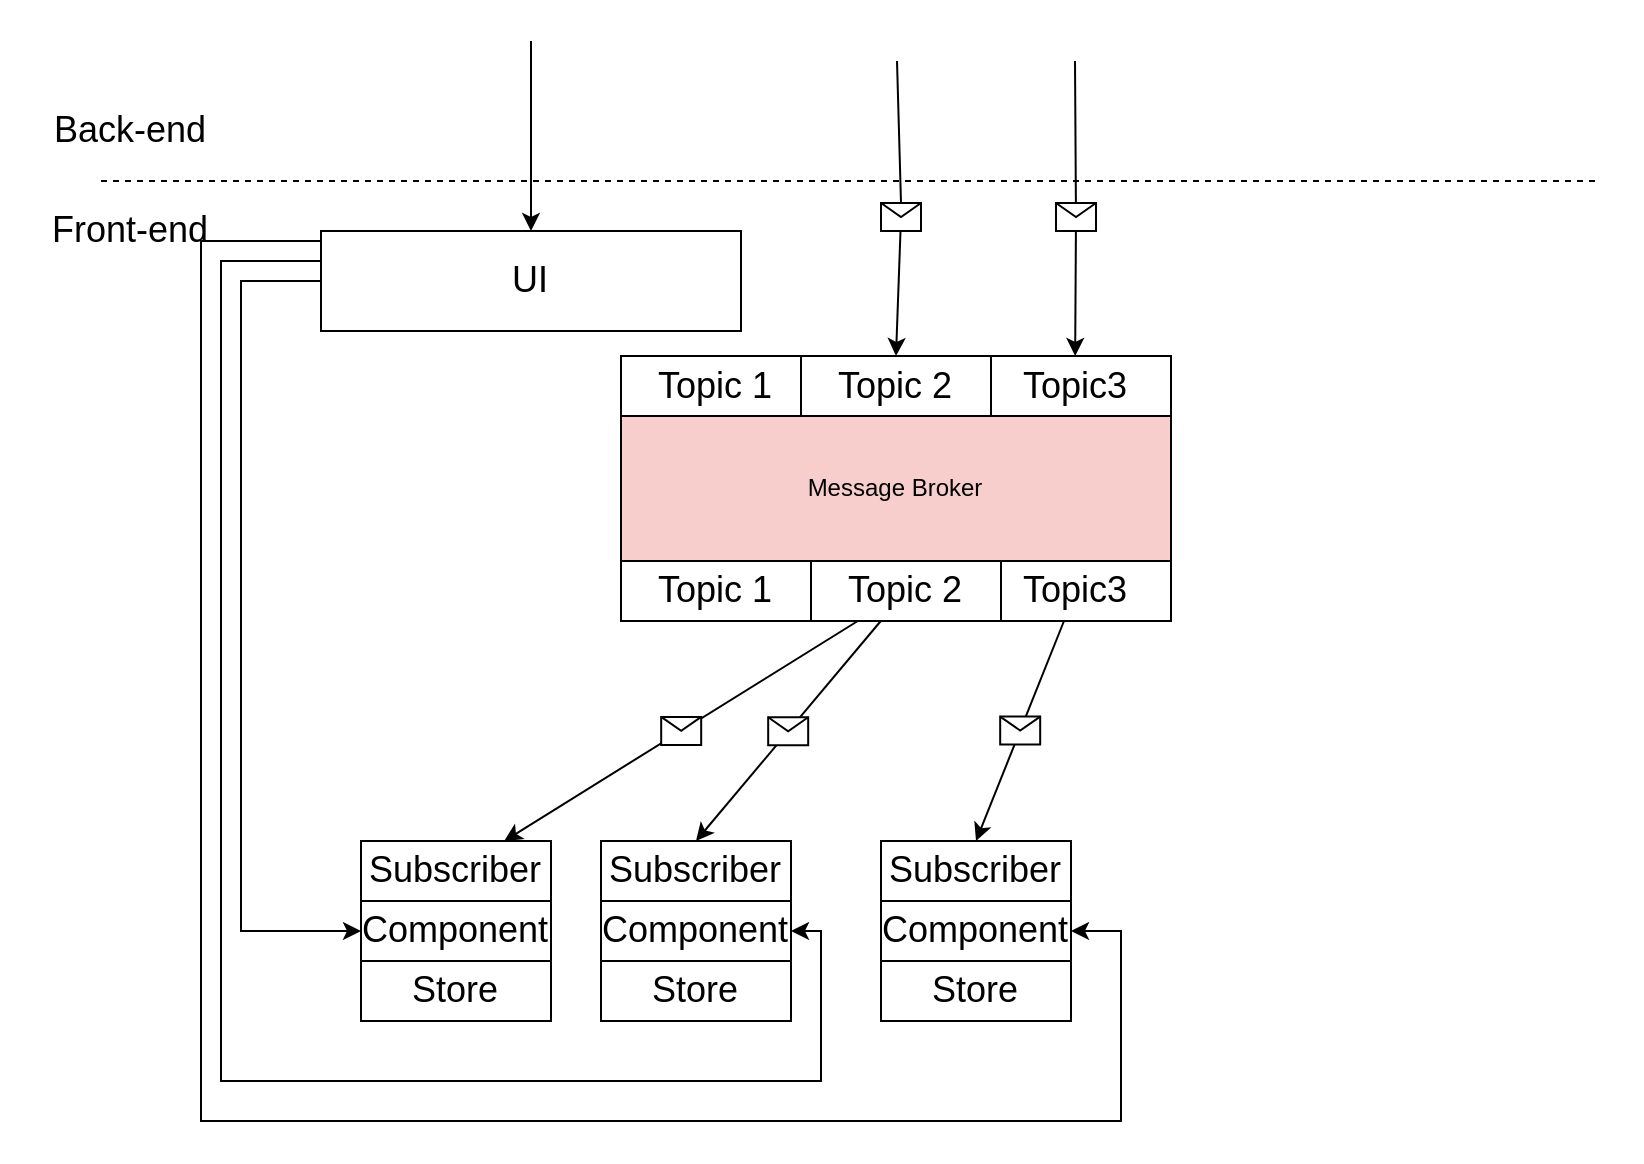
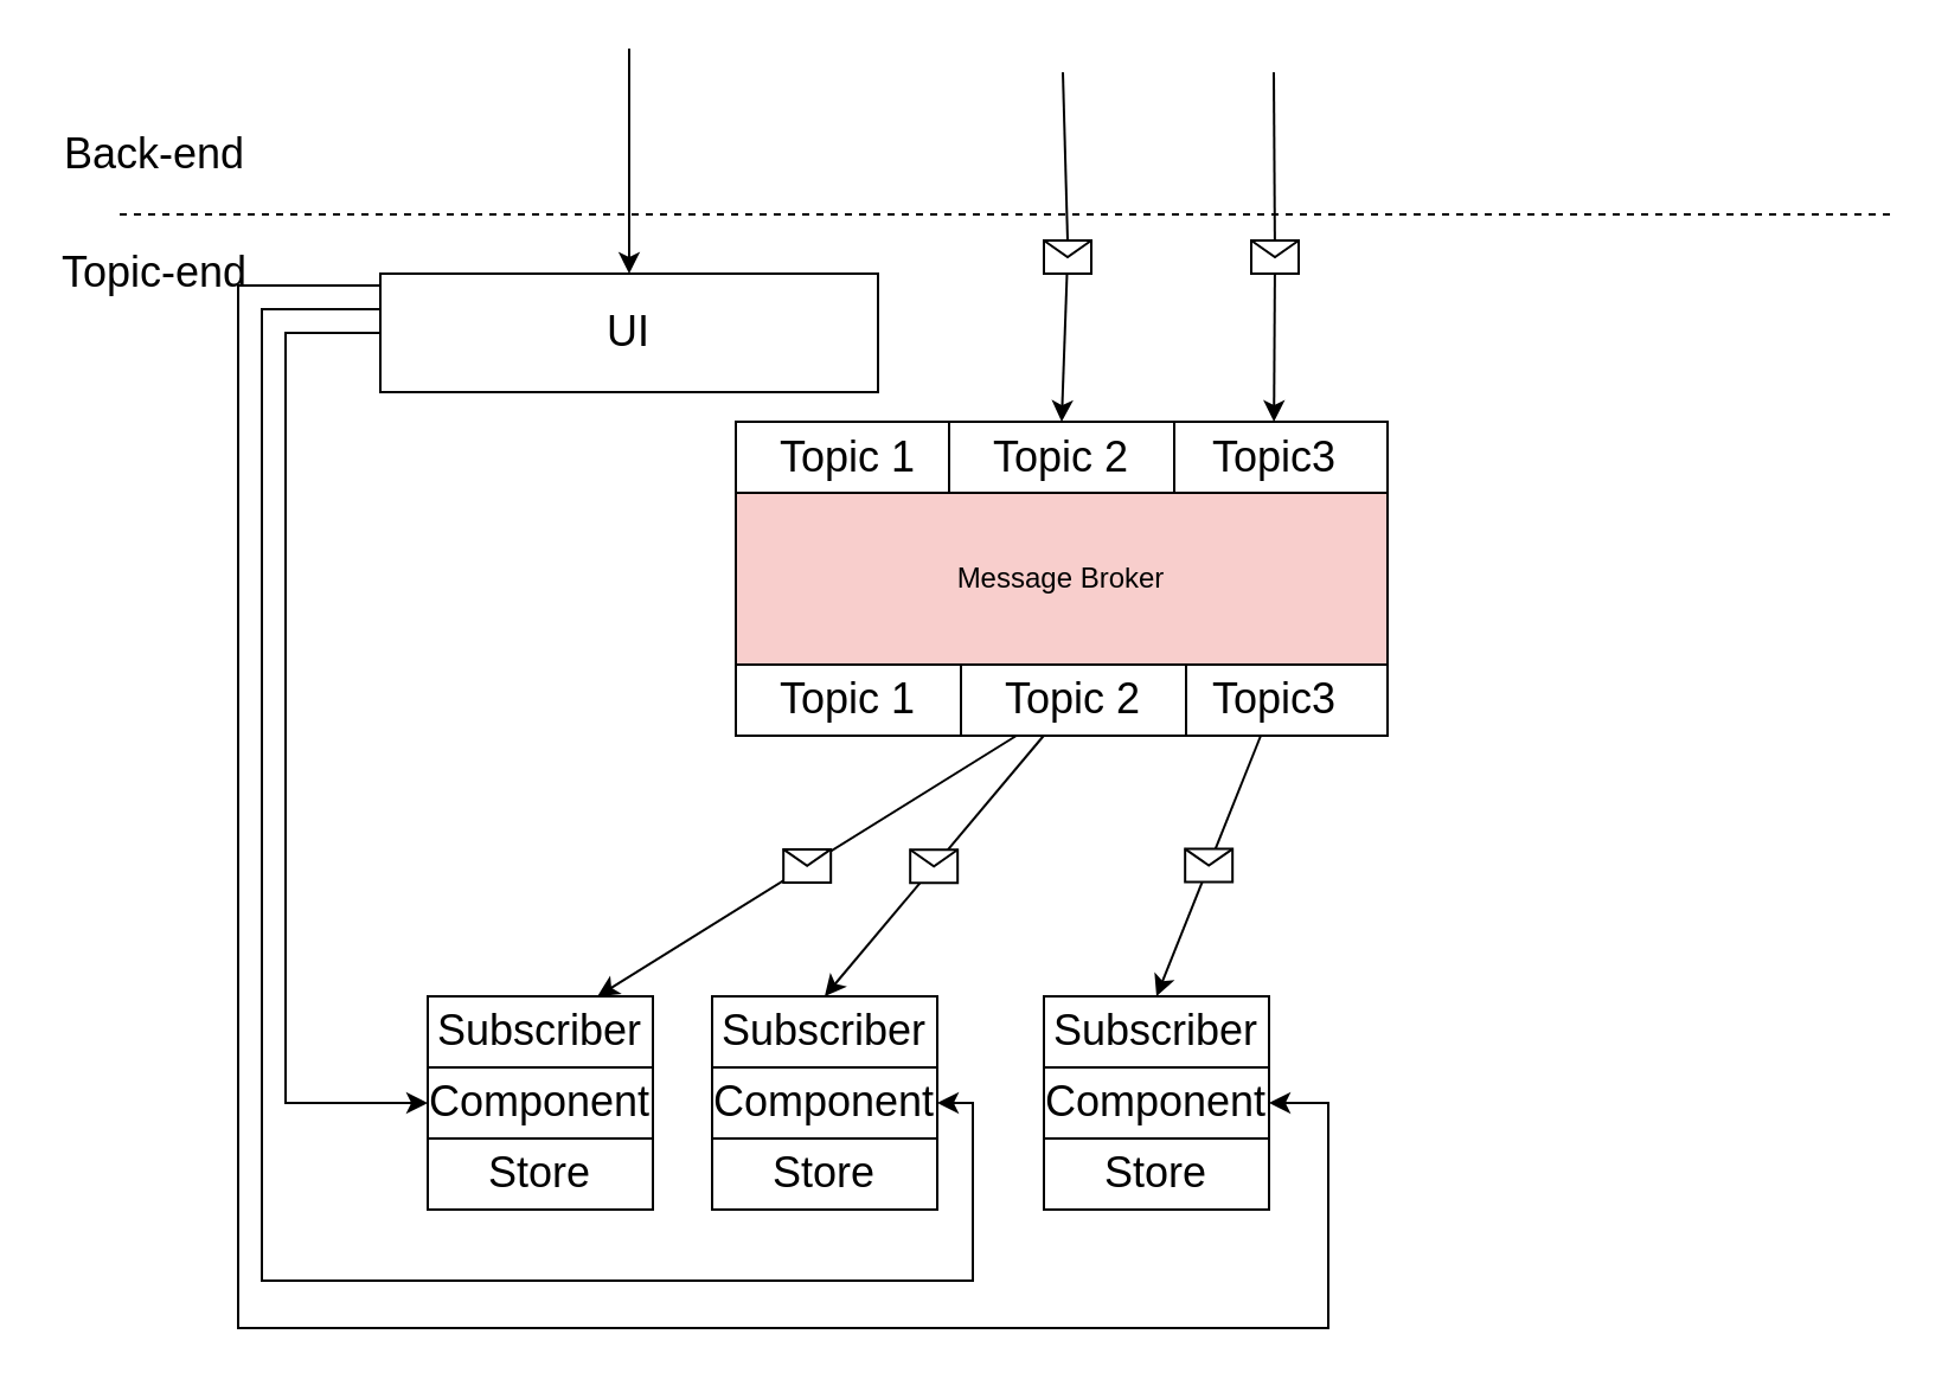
- <mxCell id="9" value="Front-end" style="text;html=1;strokeColor=none;fillColor=none;align=center;verticalAlign=middle;whiteSpace=wrap;rounded=0;fontSize=18;" parent="1" vertex="1"><mxGeometry x="20" y="100" width="90" height="30" as="geometry" /></mxCell>
+ <mxCell id="9" value="Topic-end" style="text;html=1;strokeColor=none;fillColor=none;align=center;verticalAlign=middle;whiteSpace=wrap;rounded=0;fontSize=18;" parent="1" vertex="1"><mxGeometry x="20" y="100" width="90" height="30" as="geometry" /></mxCell>
